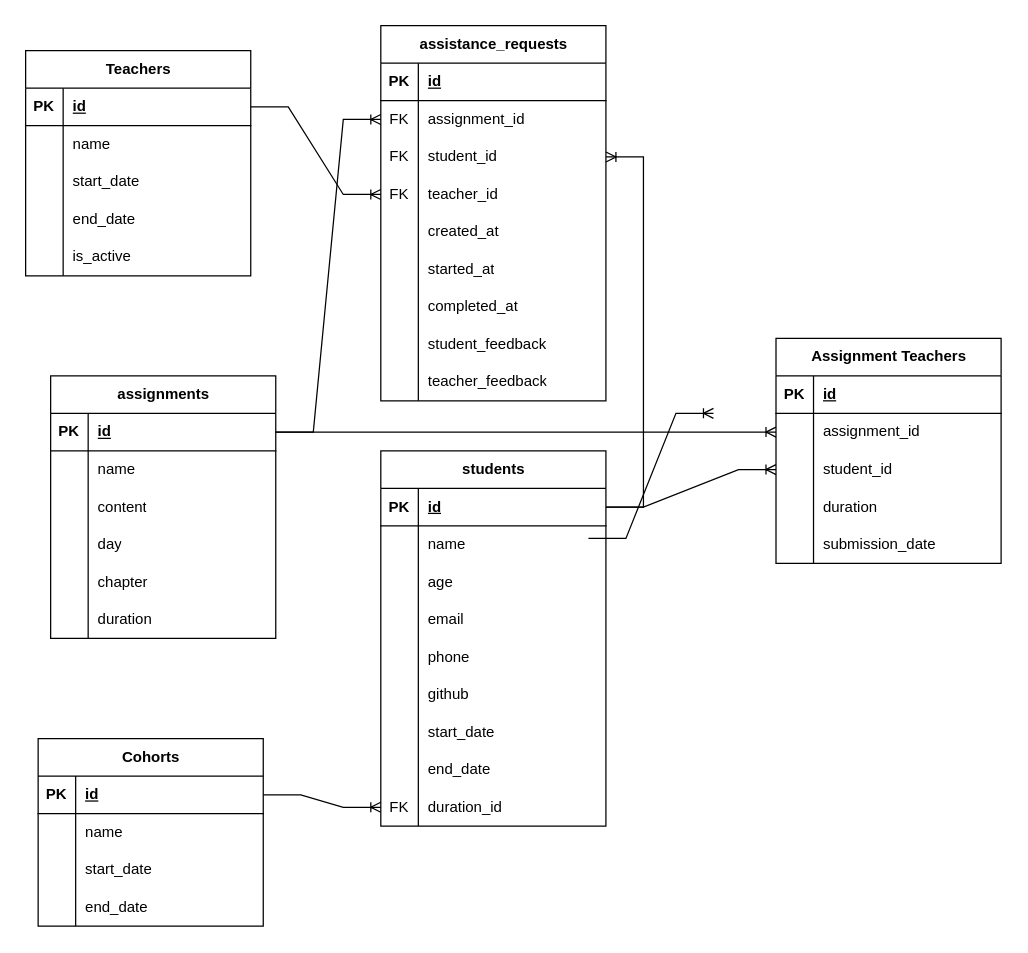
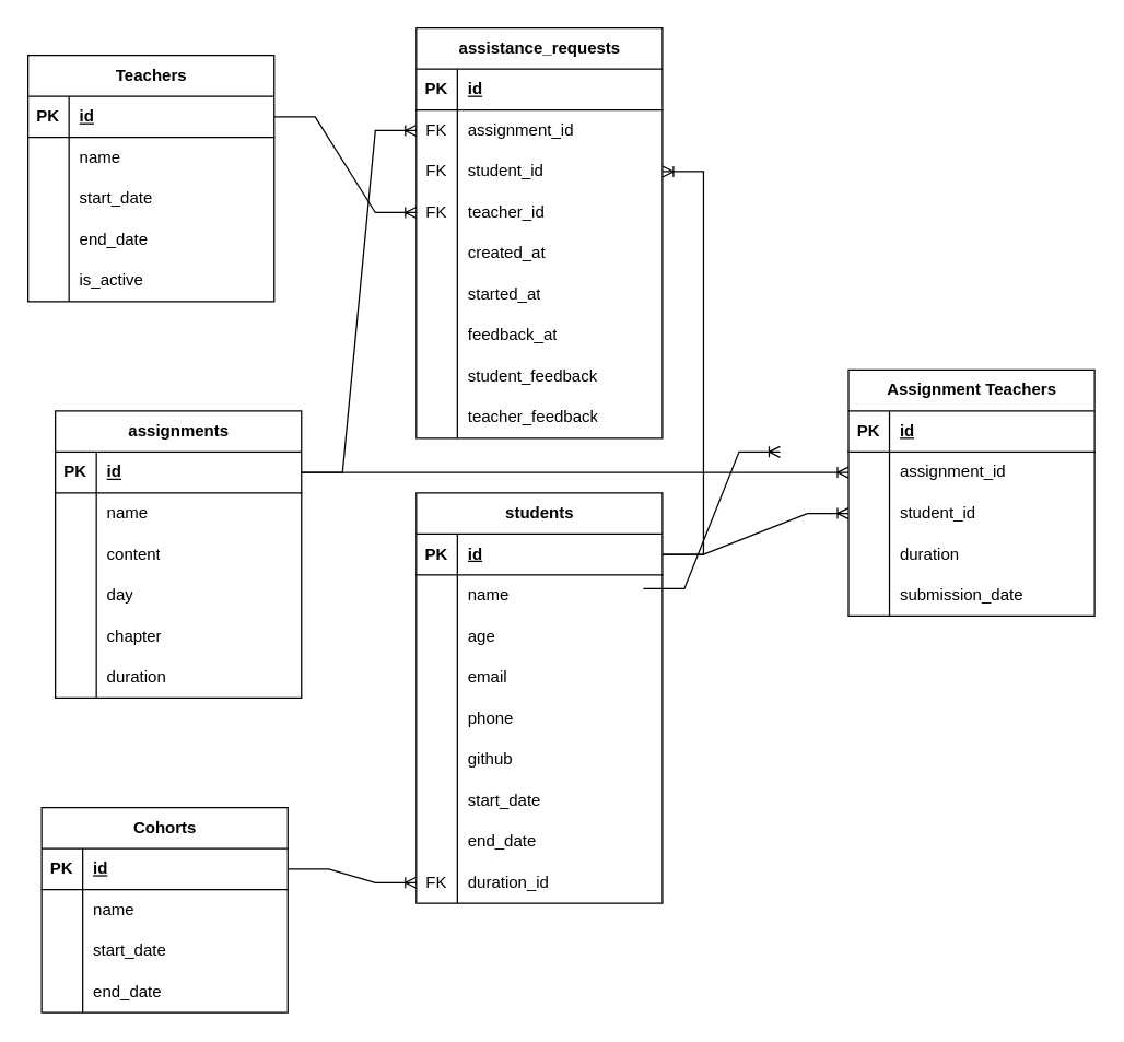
- <mxCell id="39" value="completed_at" style="shape=partialRectangle;connectable=0;fillColor=none;top=0;left=0;bottom=0;right=0;align=left;spacingLeft=6;overflow=hidden;whiteSpace=wrap;html=1;" vertex="1" parent="37"><mxGeometry x="30" width="150" height="30" as="geometry"><mxRectangle width="150" height="30" as="alternateBounds" /></mxGeometry></mxCell>
+ <mxCell id="39" value="feedback_at" style="shape=partialRectangle;connectable=0;fillColor=none;top=0;left=0;bottom=0;right=0;align=left;spacingLeft=6;overflow=hidden;whiteSpace=wrap;html=1;" vertex="1" parent="37"><mxGeometry x="30" width="150" height="30" as="geometry"><mxRectangle width="150" height="30" as="alternateBounds" /></mxGeometry></mxCell>
